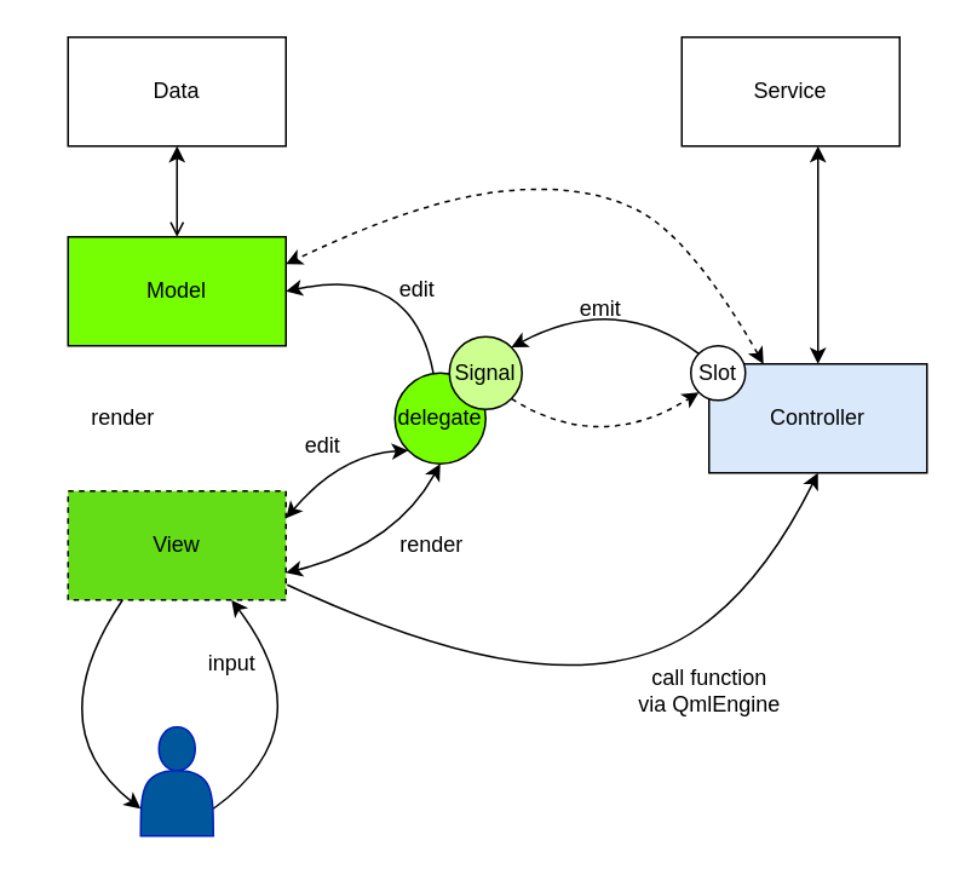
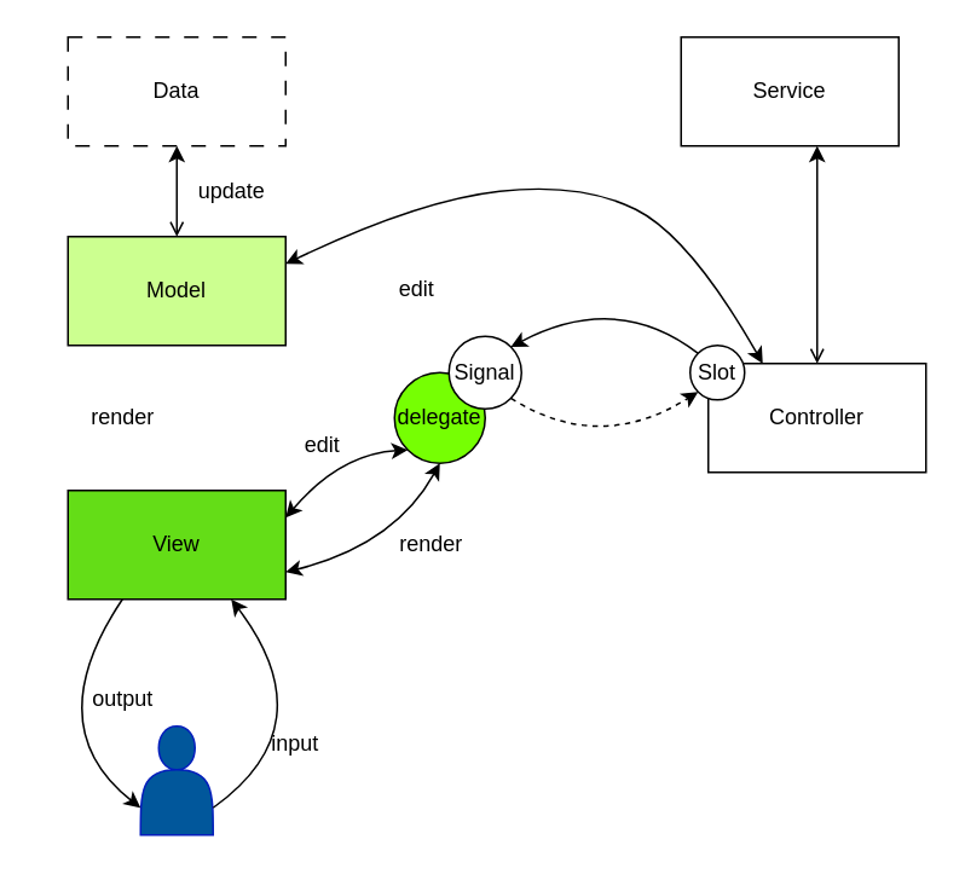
- <mxCell id="2" value="Data" style="rounded=0;whiteSpace=wrap;html=1;dashed=0;dashPattern=8 8;" parent="1" vertex="1"><mxGeometry x="37" y="20" width="120" height="60" as="geometry" /></mxCell>
+ <mxCell id="2" value="Data" style="rounded=0;whiteSpace=wrap;html=1;dashed=1;dashPattern=8 8;" parent="1" vertex="1"><mxGeometry x="37" y="20" width="120" height="60" as="geometry" /></mxCell>
- <mxCell id="28" value="" style="curved=1;endArrow=classic;html=1;rounded=0;exitX=0.25;exitY=0;exitDx=0;exitDy=0;entryX=1;entryY=0.25;entryDx=0;entryDy=0;startArrow=classic;startFill=1;endFill=1;dashed=1;" parent="1" source="7" target="3" edge="1"><mxGeometry width="50" height="50" relative="1" as="geometry"><mxPoint x="248" y="215" as="sourcePoint" /><mxPoint x="167" y="155" as="targetPoint" /><Array as="points"><mxPoint x="380" y="130" /><mxPoint x="320" y="100" /><mxPoint x="230" y="110" /></Array></mxGeometry></mxCell>
+ <mxCell id="28" value="" style="curved=1;endArrow=classic;html=1;rounded=0;exitX=0.25;exitY=0;exitDx=0;exitDy=0;entryX=1;entryY=0.25;entryDx=0;entryDy=0;startArrow=classic;startFill=1;endFill=1;" parent="1" source="7" target="3" edge="1"><mxGeometry width="50" height="50" relative="1" as="geometry"><mxPoint x="248" y="215" as="sourcePoint" /><mxPoint x="167" y="155" as="targetPoint" /><Array as="points"><mxPoint x="380" y="130" /><mxPoint x="320" y="100" /><mxPoint x="230" y="110" /></Array></mxGeometry></mxCell>
+ <mxCell id="23" value="update" style="text;html=1;align=center;verticalAlign=middle;resizable=0;points=[];autosize=1;strokeColor=none;fillColor=none;" parent="1" vertex="1"><mxGeometry x="97" y="90" width="60" height="30" as="geometry" /></mxCell>
- <mxCell id="3" value="Model" style="rounded=0;whiteSpace=wrap;html=1;fillColor=#76ff03;" parent="1" vertex="1"><mxGeometry x="37" y="130" width="120" height="60" as="geometry" /></mxCell>
+ <mxCell id="3" value="Model" style="rounded=0;whiteSpace=wrap;html=1;fillColor=#CCFF90;" parent="1" vertex="1"><mxGeometry x="37" y="130" width="120" height="60" as="geometry" /></mxCell>
- <mxCell id="19" value="" style="curved=1;endArrow=classic;html=1;rounded=0;exitX=0.423;exitY=0.002;exitDx=0;exitDy=0;entryX=1;entryY=0.5;entryDx=0;entryDy=0;startArrow=none;startFill=0;exitPerimeter=0;endFill=1;" parent="1" source="6" target="3" edge="1"><mxGeometry width="50" height="50" relative="1" as="geometry"><mxPoint x="217" y="170" as="sourcePoint" /><mxPoint x="302" y="110" as="targetPoint" /><Array as="points"><mxPoint x="227" y="145" /></Array></mxGeometry></mxCell>
- <mxCell id="25" value="emit" style="text;html=1;align=center;verticalAlign=middle;resizable=0;points=[];autosize=1;strokeColor=none;fillColor=none;" parent="1" vertex="1"><mxGeometry x="305" y="155" width="50" height="30" as="geometry" /></mxCell>
- <mxCell id="27" style="edgeStyle=orthogonalEdgeStyle;rounded=0;orthogonalLoop=1;jettySize=auto;html=1;startArrow=classic;startFill=1;" parent="1" source="8" target="7" edge="1"><mxGeometry relative="1" as="geometry"><mxPoint x="107" y="200" as="sourcePoint" /><mxPoint x="107" y="280" as="targetPoint" /><Array as="points"><mxPoint x="450" y="120" /><mxPoint x="450" y="120" /></Array></mxGeometry></mxCell>
+ <mxCell id="27" style="edgeStyle=orthogonalEdgeStyle;rounded=0;orthogonalLoop=1;jettySize=auto;html=1;startArrow=classic;startFill=1;endArrow=open;" parent="1" source="8" target="7" edge="1"><mxGeometry relative="1" as="geometry"><mxPoint x="107" y="200" as="sourcePoint" /><mxPoint x="107" y="280" as="targetPoint" /><Array as="points"><mxPoint x="450" y="120" /><mxPoint x="450" y="120" /></Array></mxGeometry></mxCell>
- <mxCell id="9" value="Signal" style="ellipse;whiteSpace=wrap;html=1;aspect=fixed;fillColor=#ccff90;" parent="1" vertex="1"><mxGeometry x="247" y="185" width="40" height="40" as="geometry" /></mxCell>
+ <mxCell id="9" value="Signal" style="ellipse;whiteSpace=wrap;html=1;aspect=fixed;" parent="1" vertex="1"><mxGeometry x="247" y="185" width="40" height="40" as="geometry" /></mxCell>
- <mxCell id="7" value="Controller" style="rounded=0;whiteSpace=wrap;html=1;fillColor=#dae8fc;" parent="1" vertex="1"><mxGeometry x="390" y="200" width="120" height="60" as="geometry" /></mxCell>
+ <mxCell id="7" value="Controller" style="rounded=0;whiteSpace=wrap;html=1;" parent="1" vertex="1"><mxGeometry x="390" y="200" width="120" height="60" as="geometry" /></mxCell>
- <mxCell id="4" value="View" style="rounded=0;whiteSpace=wrap;html=1;fillColor=#64DD17;dashed=1;" parent="1" vertex="1"><mxGeometry x="37" y="270" width="120" height="60" as="geometry" /></mxCell>
+ <mxCell id="4" value="View" style="rounded=0;whiteSpace=wrap;html=1;fillColor=#64DD17;" parent="1" vertex="1"><mxGeometry x="37" y="270" width="120" height="60" as="geometry" /></mxCell>
- <mxCell id="13" value="input" style="text;html=1;align=center;verticalAlign=middle;resizable=0;points=[];autosize=1;strokeColor=none;fillColor=none;" parent="1" vertex="1"><mxGeometry x="102" y="350" width="50" height="30" as="geometry" /></mxCell>
+ <mxCell id="13" value="input" style="text;html=1;align=center;verticalAlign=middle;resizable=0;points=[];autosize=1;strokeColor=none;fillColor=none;" parent="1" vertex="1"><mxGeometry x="137" y="395" width="50" height="30" as="geometry" /></mxCell>
- <mxCell id="29" value="" style="curved=1;endArrow=none;html=1;rounded=0;exitX=0.5;exitY=1;exitDx=0;exitDy=0;entryX=1.006;entryY=0.861;entryDx=0;entryDy=0;startArrow=classic;startFill=1;endFill=0;entryPerimeter=0;" edge="1" parent="1" source="7" target="4"><mxGeometry width="50" height="50" relative="1" as="geometry"><mxPoint x="493" y="415" as="sourcePoint" /><mxPoint x="230" y="360" as="targetPoint" /><Array as="points"><mxPoint x="420" y="320" /><mxPoint x="350" y="370" /><mxPoint x="240" y="360" /></Array></mxGeometry></mxCell>
- <mxCell id="30" value="call function&lt;br&gt;via QmlEngine" style="text;html=1;align=center;verticalAlign=middle;resizable=0;points=[];autosize=1;strokeColor=none;fillColor=none;" vertex="1" parent="1"><mxGeometry x="340" y="360" width="100" height="40" as="geometry" /></mxCell>
+ <mxCell id="14" value="output" style="text;html=1;align=center;verticalAlign=middle;resizable=0;points=[];autosize=1;strokeColor=none;fillColor=none;" parent="1" vertex="1"><mxGeometry x="37" y="370" width="60" height="30" as="geometry" /></mxCell>
